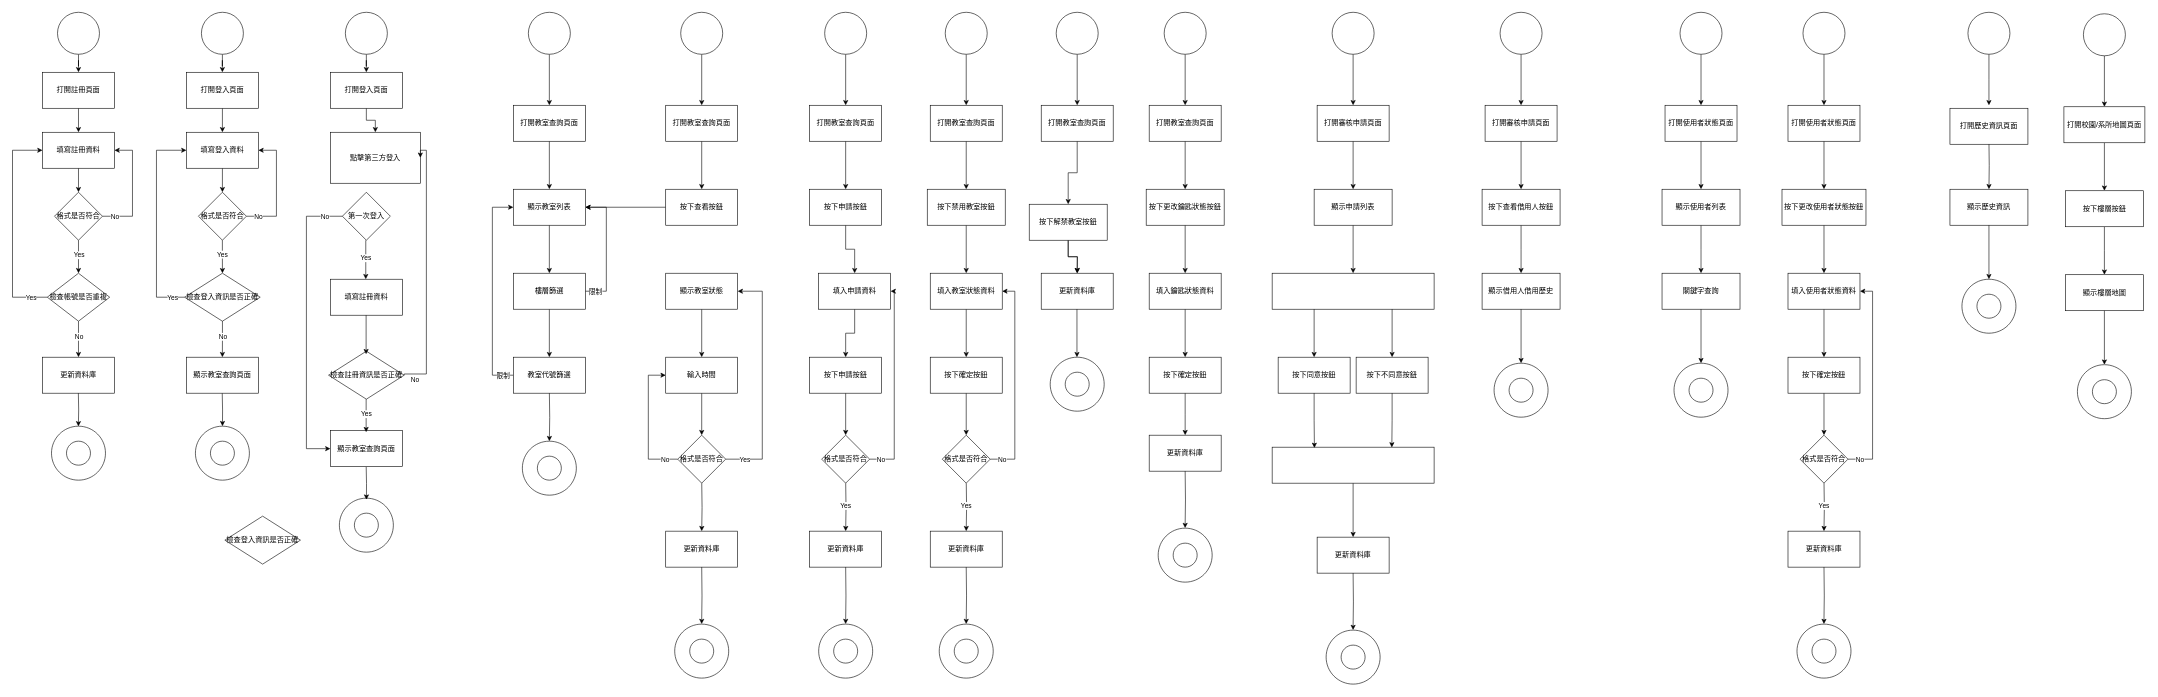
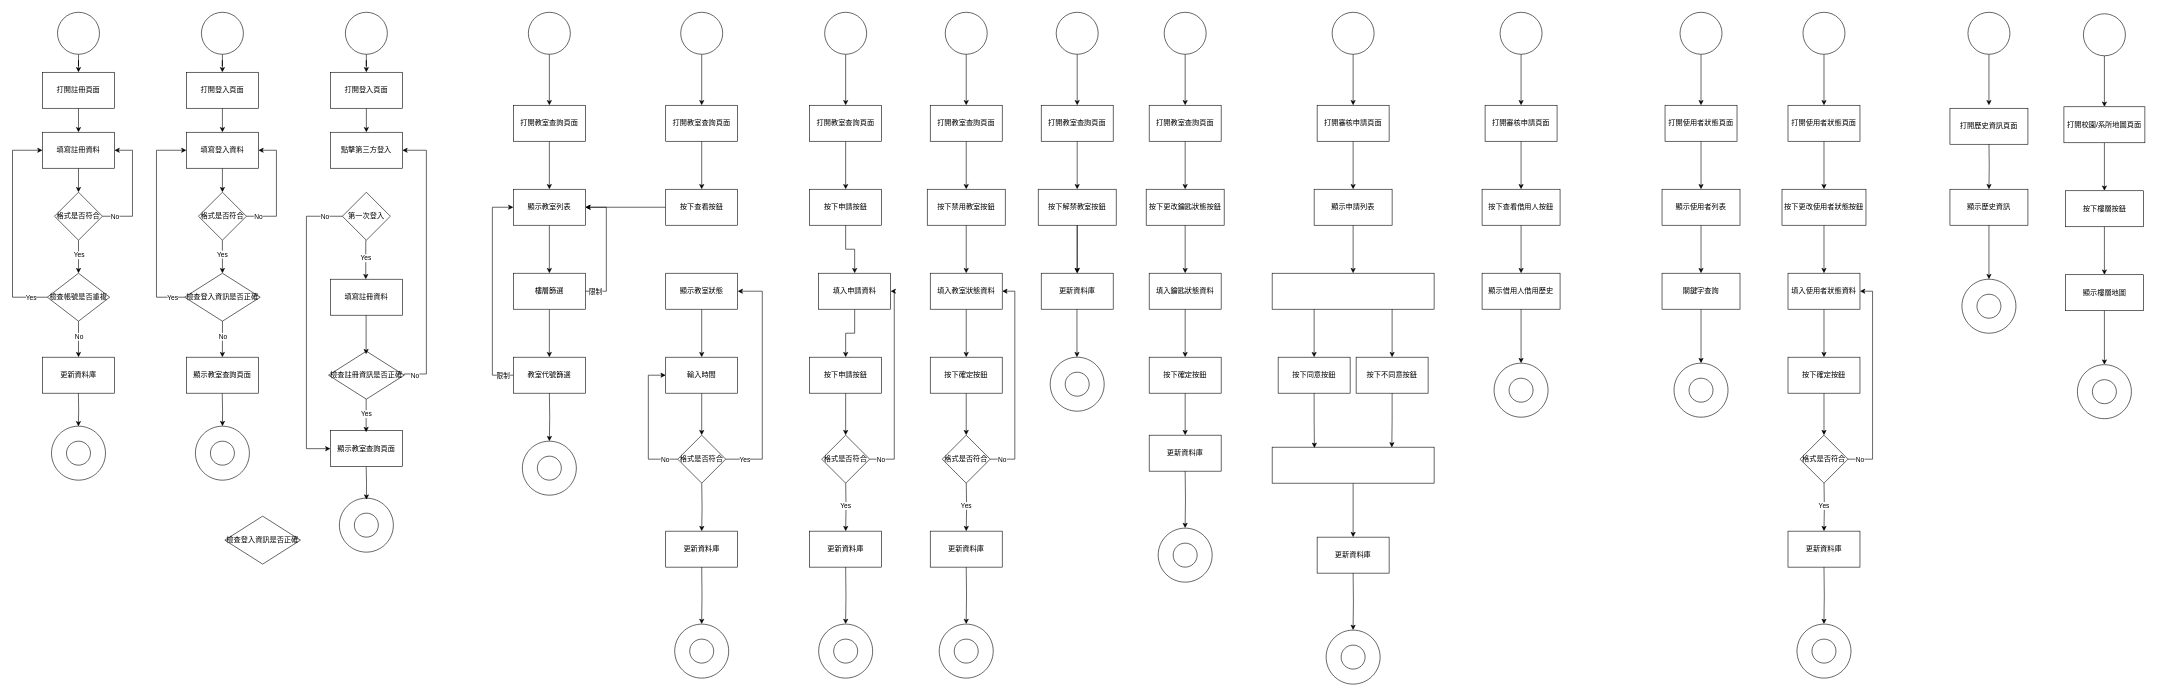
- <mxCell id="198" value="點擊第三方登入" style="whiteSpace=wrap;html=1;" vertex="1" parent="1"><mxGeometry x="549.94" y="220" width="150" height="85" as="geometry" /></mxCell>
+ <mxCell id="198" value="點擊第三方登入" style="whiteSpace=wrap;html=1;" vertex="1" parent="1"><mxGeometry x="549.94" y="220" width="120" height="60" as="geometry" /></mxCell>
- <mxCell id="221" value="按下解禁教室按鈕" style="whiteSpace=wrap;html=1;" vertex="1" parent="1"><mxGeometry x="1715" y="340" width="130" height="60" as="geometry" /></mxCell>
+ <mxCell id="221" value="按下解禁教室按鈕" style="whiteSpace=wrap;html=1;" vertex="1" parent="1"><mxGeometry x="1730" y="315" width="130" height="60" as="geometry" /></mxCell>
